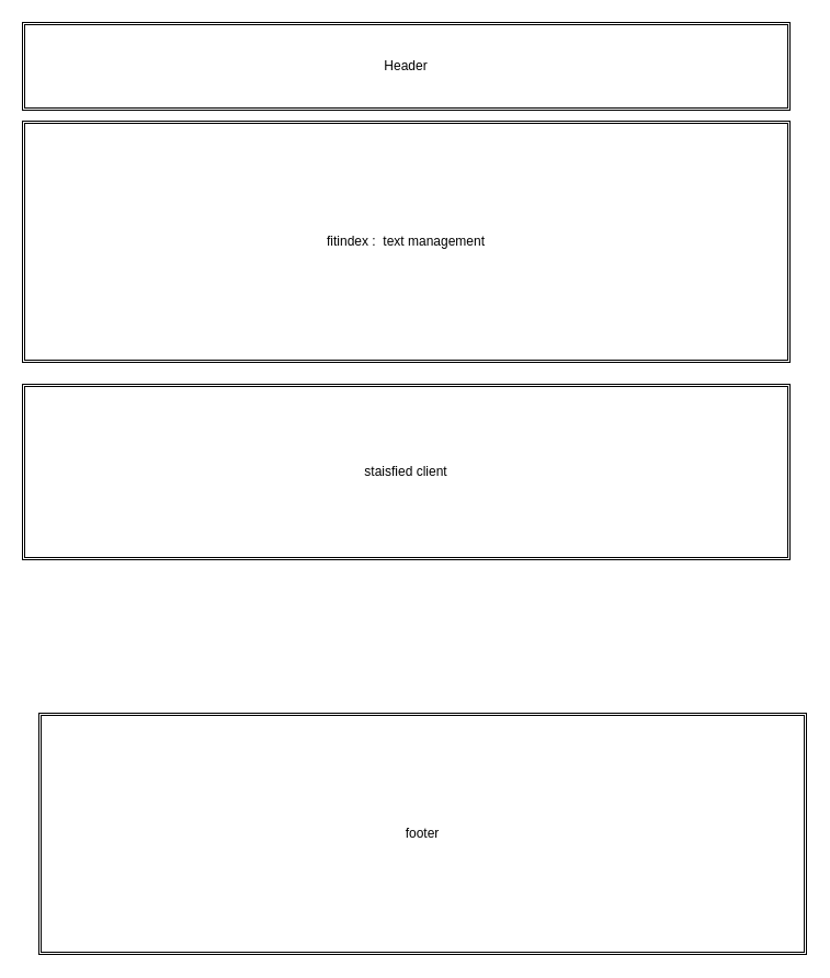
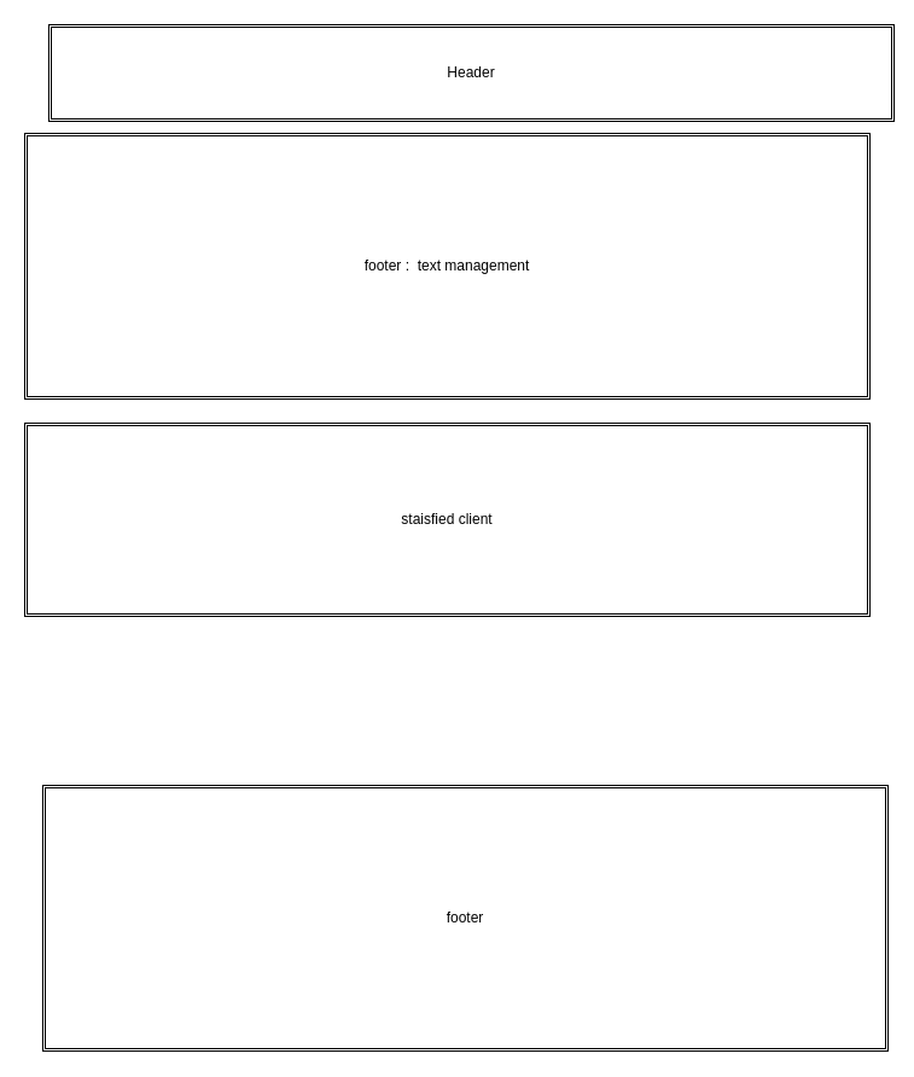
- <mxCell id="2" value="Header" style="shape=ext;double=1;rounded=0;whiteSpace=wrap;html=1;" vertex="1" parent="1"><mxGeometry x="20" width="700" height="80" as="geometry" y="20" /></mxCell>
+ <mxCell id="2" value="Header" style="shape=ext;double=1;rounded=0;whiteSpace=wrap;html=1;" vertex="1" parent="1"><mxGeometry x="40" y="20" width="700" height="80" as="geometry" /></mxCell>
- <mxCell id="3" value="fitindex :&amp;nbsp; text management" style="shape=ext;double=1;rounded=0;whiteSpace=wrap;html=1;" vertex="1" parent="1"><mxGeometry x="20" y="110" width="700" height="220" as="geometry" /></mxCell>
+ <mxCell id="3" value="footer :&amp;nbsp; text management" style="shape=ext;double=1;rounded=0;whiteSpace=wrap;html=1;" vertex="1" parent="1"><mxGeometry x="20" y="110" width="700" height="220" as="geometry" /></mxCell>
